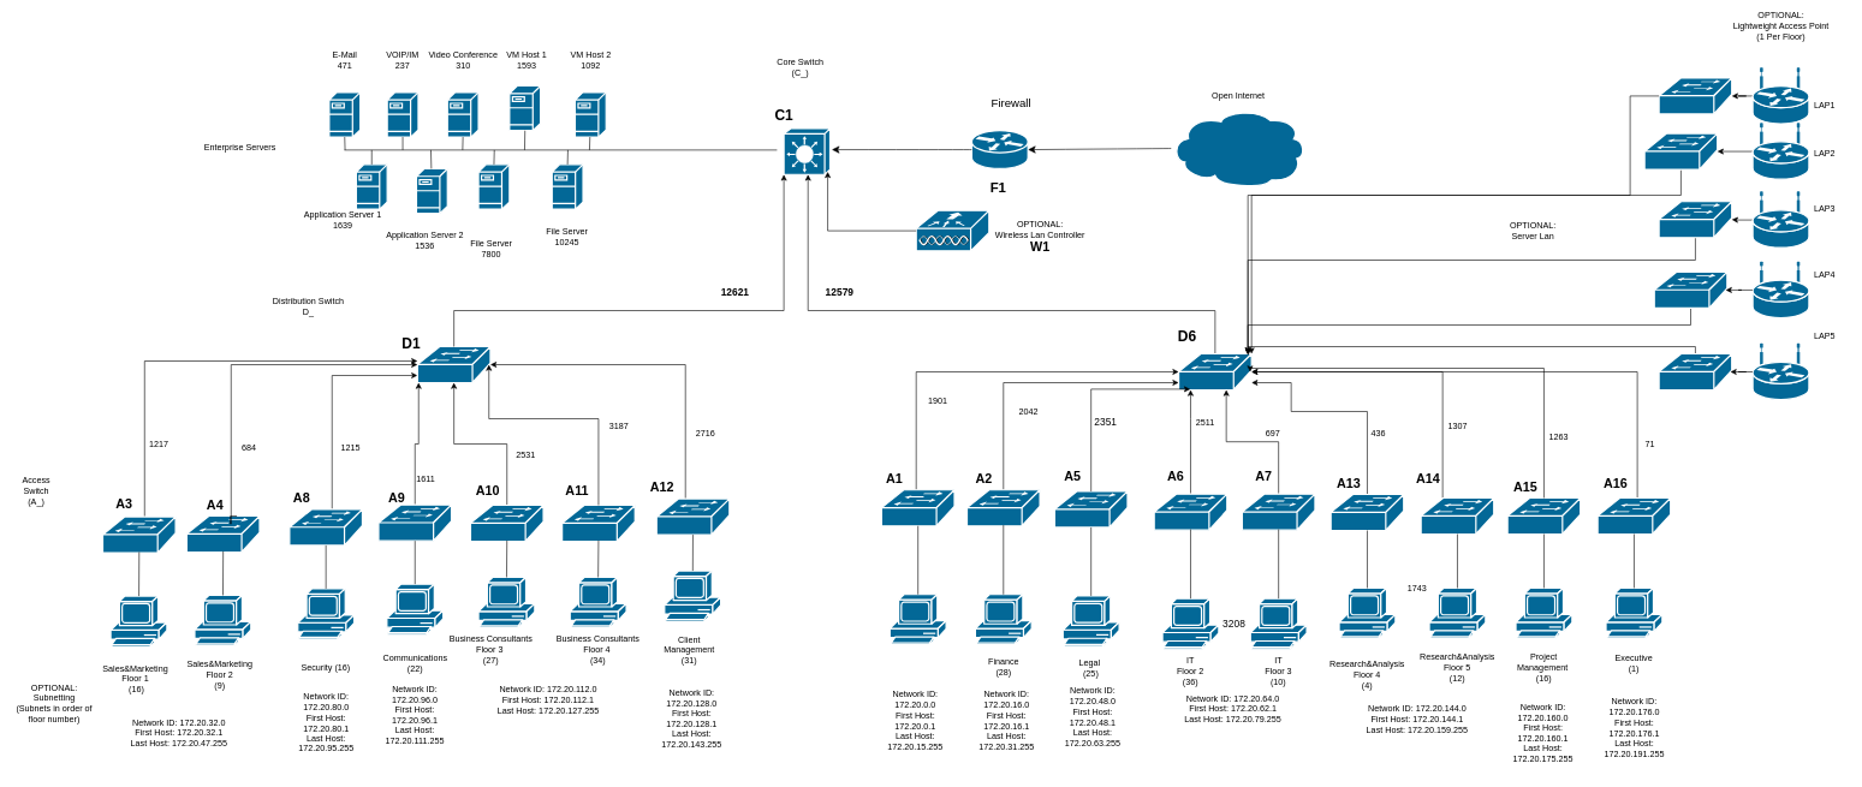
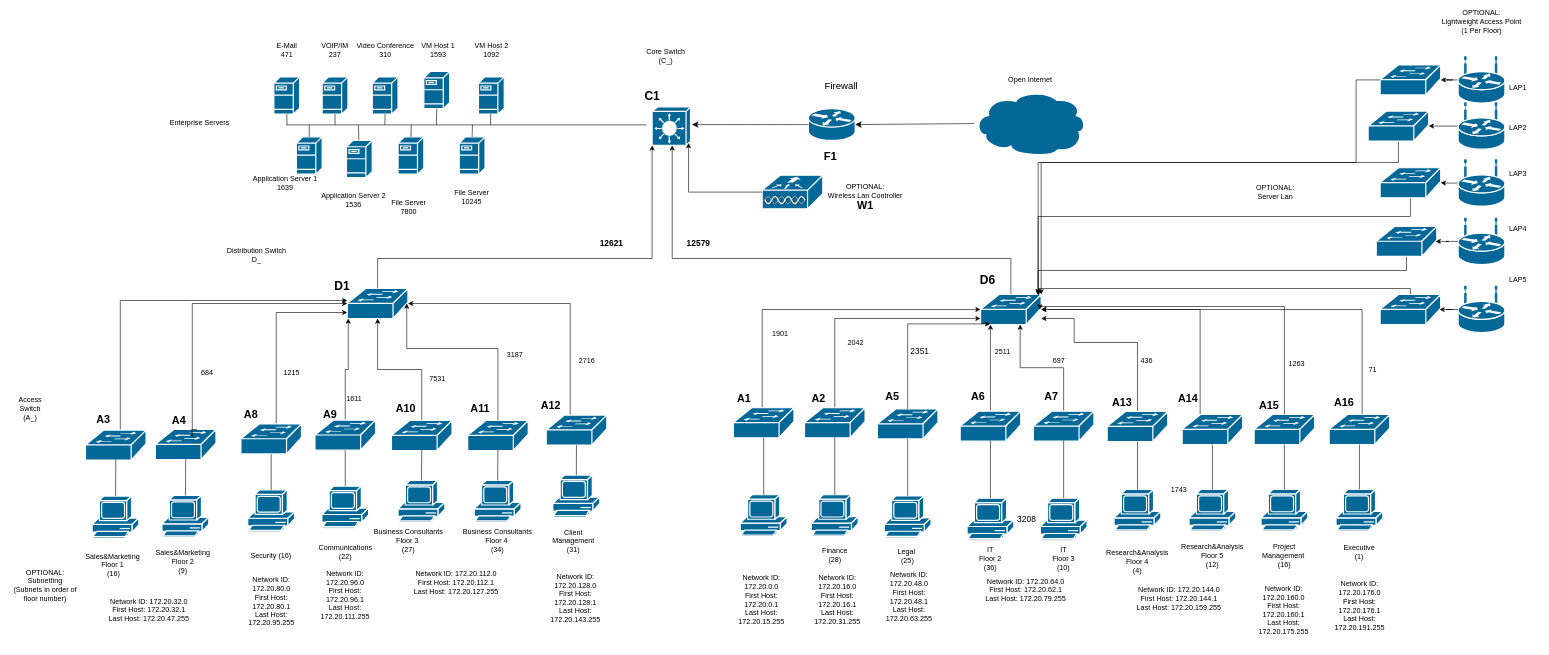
- <mxCell id="101" value="1307" style="text;html=1;align=center;verticalAlign=middle;whiteSpace=wrap;rounded=0;" parent="1" vertex="1"><mxGeometry x="1990.5" y="575.75" width="60" height="30" as="geometry" /></mxCell>
- <mxCell id="96" value="1217" style="text;html=1;align=center;verticalAlign=middle;whiteSpace=wrap;rounded=0;" parent="1" vertex="1"><mxGeometry x="190" y="599.5" width="60" height="30" as="geometry" /></mxCell>
- <mxCell id="94" value="2531" style="text;html=1;align=center;verticalAlign=middle;whiteSpace=wrap;rounded=0;" parent="1" vertex="1"><mxGeometry x="699.25" y="615" width="60" height="30" as="geometry" /></mxCell>
+ <mxCell id="94" value="7531" style="text;html=1;align=center;verticalAlign=middle;whiteSpace=wrap;rounded=0;" parent="1" vertex="1"><mxGeometry x="699.25" y="615" width="60" height="30" as="geometry" /></mxCell>
